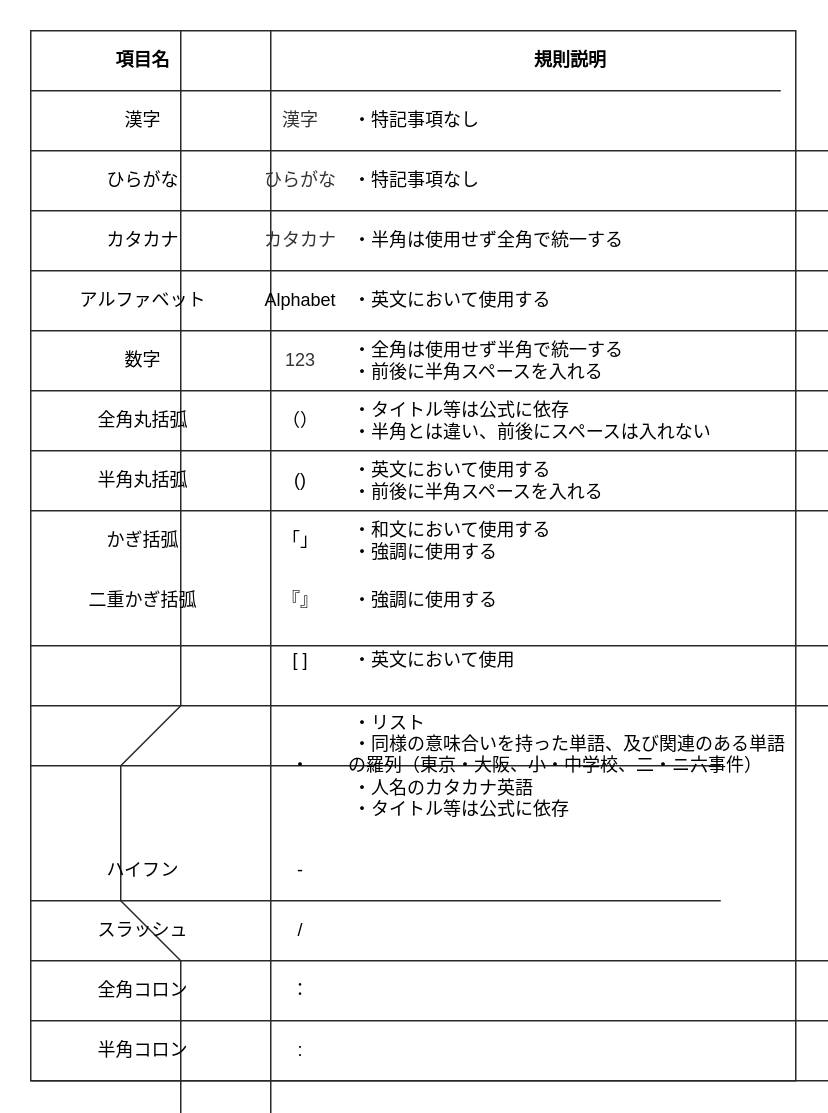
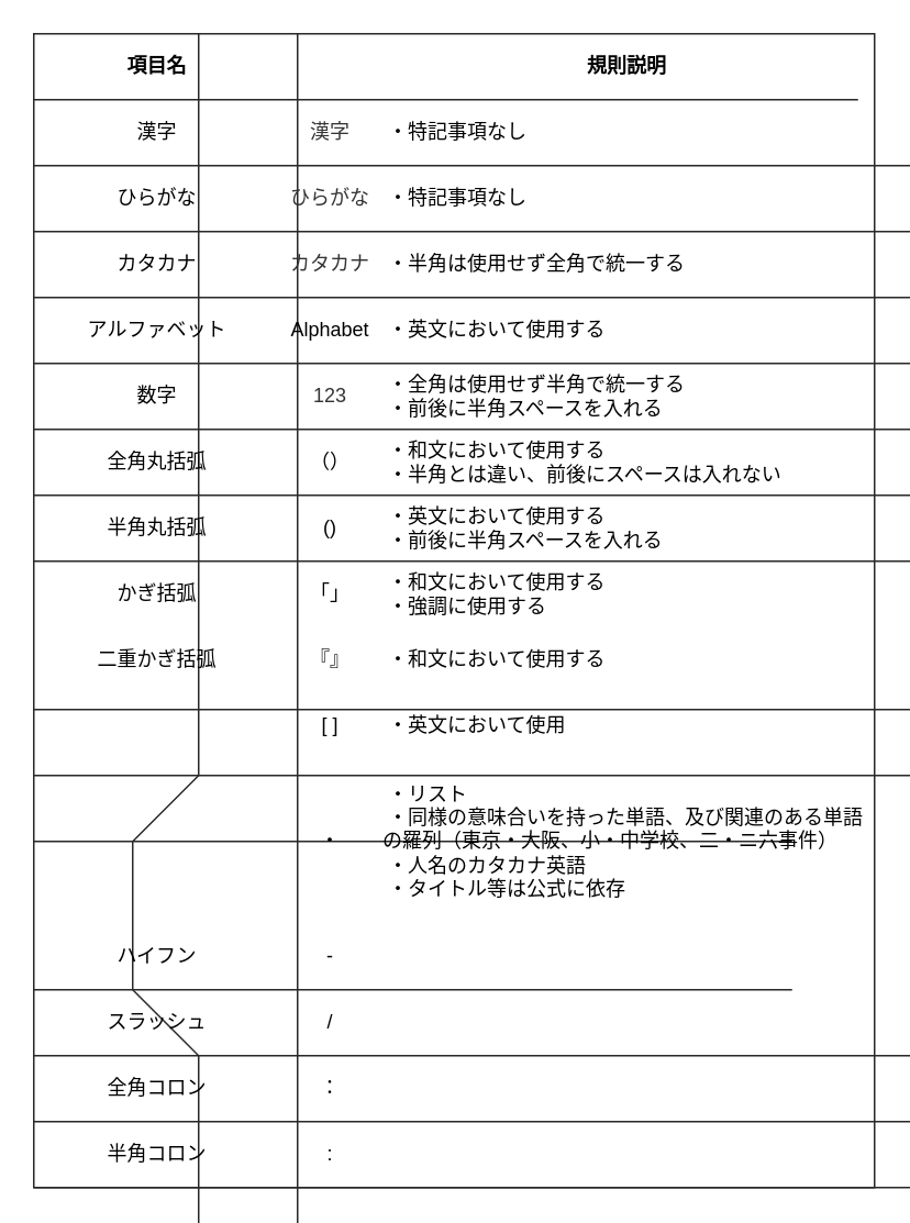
- <mxCell id="29" value="&amp;nbsp;・タイトル等は公式に依存&lt;br style=&quot;font-size: 12px&quot;&gt;&amp;nbsp;・半角とは違い、前後にスペースは入れない" style="shape=partialRectangle;html=1;whiteSpace=wrap;connectable=0;overflow=hidden;fillColor=none;top=0;left=0;bottom=0;right=0;pointerEvents=1;align=left;verticalAlign=middle;fontSize=12;strokeColor=#292929;" parent="26" vertex="1"><mxGeometry x="210" width="300" height="40" as="geometry"><mxRectangle width="400" height="40" as="alternateBounds" /></mxGeometry></mxCell>
+ <mxCell id="29" value="&amp;nbsp;・和文において使用する&lt;br style=&quot;font-size: 12px&quot;&gt;&amp;nbsp;・半角とは違い、前後にスペースは入れない" style="shape=partialRectangle;html=1;whiteSpace=wrap;connectable=0;overflow=hidden;fillColor=none;top=0;left=0;bottom=0;right=0;pointerEvents=1;align=left;verticalAlign=middle;fontSize=12;strokeColor=#292929;" parent="26" vertex="1"><mxGeometry x="210" width="300" height="40" as="geometry"><mxRectangle width="400" height="40" as="alternateBounds" /></mxGeometry></mxCell>
- <mxCell id="41" value="&amp;nbsp;・強調に使用する" style="shape=partialRectangle;html=1;whiteSpace=wrap;connectable=0;overflow=hidden;fillColor=none;top=0;left=0;bottom=0;right=0;pointerEvents=1;align=left;verticalAlign=middle;fontSize=12;strokeColor=#292929;" parent="38" vertex="1"><mxGeometry x="210" width="300" height="40" as="geometry"><mxRectangle width="400" height="40" as="alternateBounds" /></mxGeometry></mxCell>
+ <mxCell id="41" value="&amp;nbsp;・和文において使用する" style="shape=partialRectangle;html=1;whiteSpace=wrap;connectable=0;overflow=hidden;fillColor=none;top=0;left=0;bottom=0;right=0;pointerEvents=1;align=left;verticalAlign=middle;fontSize=12;strokeColor=#292929;" parent="38" vertex="1"><mxGeometry x="210" width="300" height="40" as="geometry"><mxRectangle width="400" height="40" as="alternateBounds" /></mxGeometry></mxCell>
